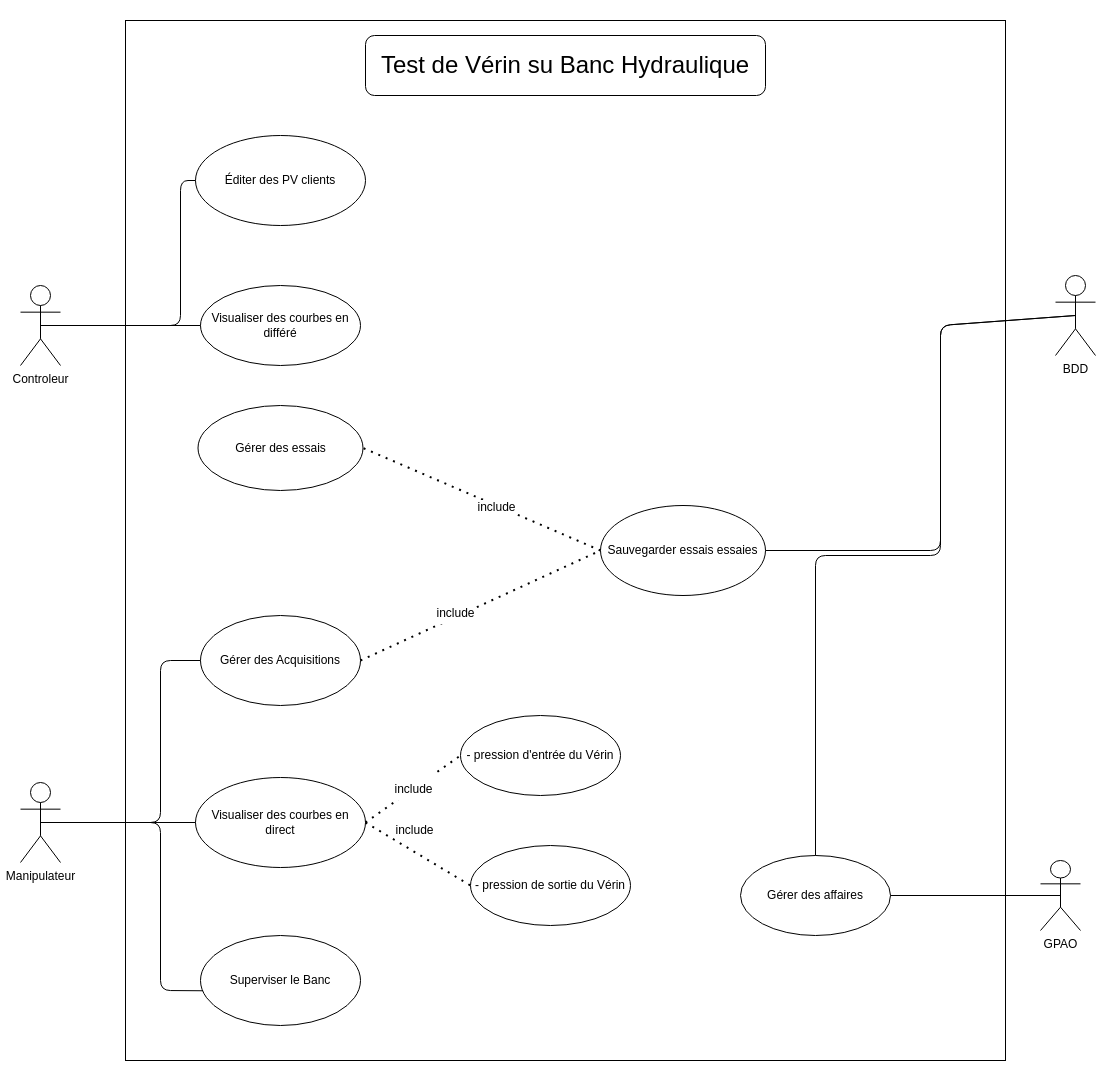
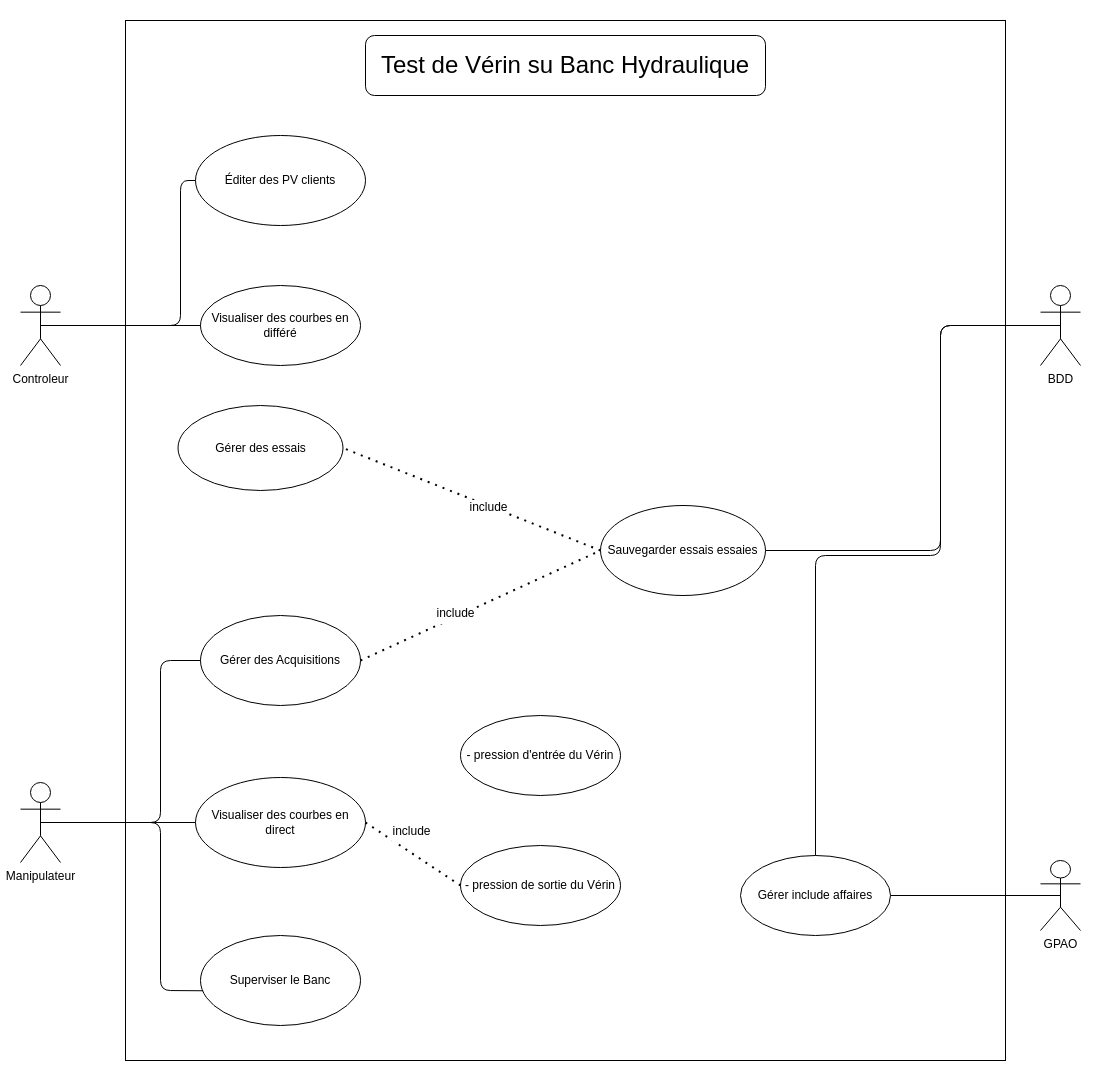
- <mxCell id="5" value="BDD&lt;br&gt;" style="shape=umlActor;verticalLabelPosition=bottom;verticalAlign=top;html=1;outlineConnect=0;" parent="1" vertex="1"><mxGeometry x="1055" y="275" width="40" height="80" as="geometry" /></mxCell>
+ <mxCell id="5" value="BDD&lt;br&gt;" style="shape=umlActor;verticalLabelPosition=bottom;verticalAlign=top;html=1;outlineConnect=0;" parent="1" vertex="1"><mxGeometry x="1040" y="285" width="40" height="80" as="geometry" /></mxCell>
- <mxCell id="6" value="Gérer des essais" style="ellipse;whiteSpace=wrap;html=1;" parent="1" vertex="1"><mxGeometry x="197.5" y="405" width="165" height="85" as="geometry" /></mxCell>
+ <mxCell id="6" value="Gérer des essais" style="ellipse;whiteSpace=wrap;html=1;" parent="1" vertex="1"><mxGeometry x="177.5" y="405" width="165" height="85" as="geometry" /></mxCell>
- <mxCell id="23" value="" style="endArrow=none;dashed=1;html=1;dashPattern=1 3;strokeWidth=2;fontSize=24;exitX=1;exitY=0.5;exitDx=0;exitDy=0;entryX=0;entryY=0.5;entryDx=0;entryDy=0;" parent="1" source="17" target="19" edge="1"><mxGeometry width="50" height="50" relative="1" as="geometry"><mxPoint x="370" y="670" as="sourcePoint" /><mxPoint x="535" y="550" as="targetPoint" /></mxGeometry></mxCell>
- <mxCell id="24" value="&lt;font style=&quot;font-size: 12px&quot;&gt;include&lt;/font&gt;" style="edgeLabel;html=1;align=center;verticalAlign=middle;resizable=0;points=[];fontSize=24;" parent="23" vertex="1" connectable="0"><mxGeometry x="-0.359" y="-2" relative="1" as="geometry"><mxPoint x="16" y="-18" as="offset" /></mxGeometry></mxCell>
- <mxCell id="20" value="- pression de sortie du Vérin" style="ellipse;whiteSpace=wrap;html=1;" parent="1" vertex="1"><mxGeometry x="470" y="845" width="160" height="80" as="geometry" /></mxCell>
+ <mxCell id="20" value="- pression de sortie du Vérin" style="ellipse;whiteSpace=wrap;html=1;" parent="1" vertex="1"><mxGeometry x="460" y="845" width="160" height="80" as="geometry" /></mxCell>
- <mxCell id="7" value="Gérer des affaires" style="ellipse;whiteSpace=wrap;html=1;" parent="1" vertex="1"><mxGeometry x="740" y="855" width="150" height="80" as="geometry" /></mxCell>
+ <mxCell id="7" value="Gérer include affaires" style="ellipse;whiteSpace=wrap;html=1;" parent="1" vertex="1"><mxGeometry x="740" y="855" width="150" height="80" as="geometry" /></mxCell>
